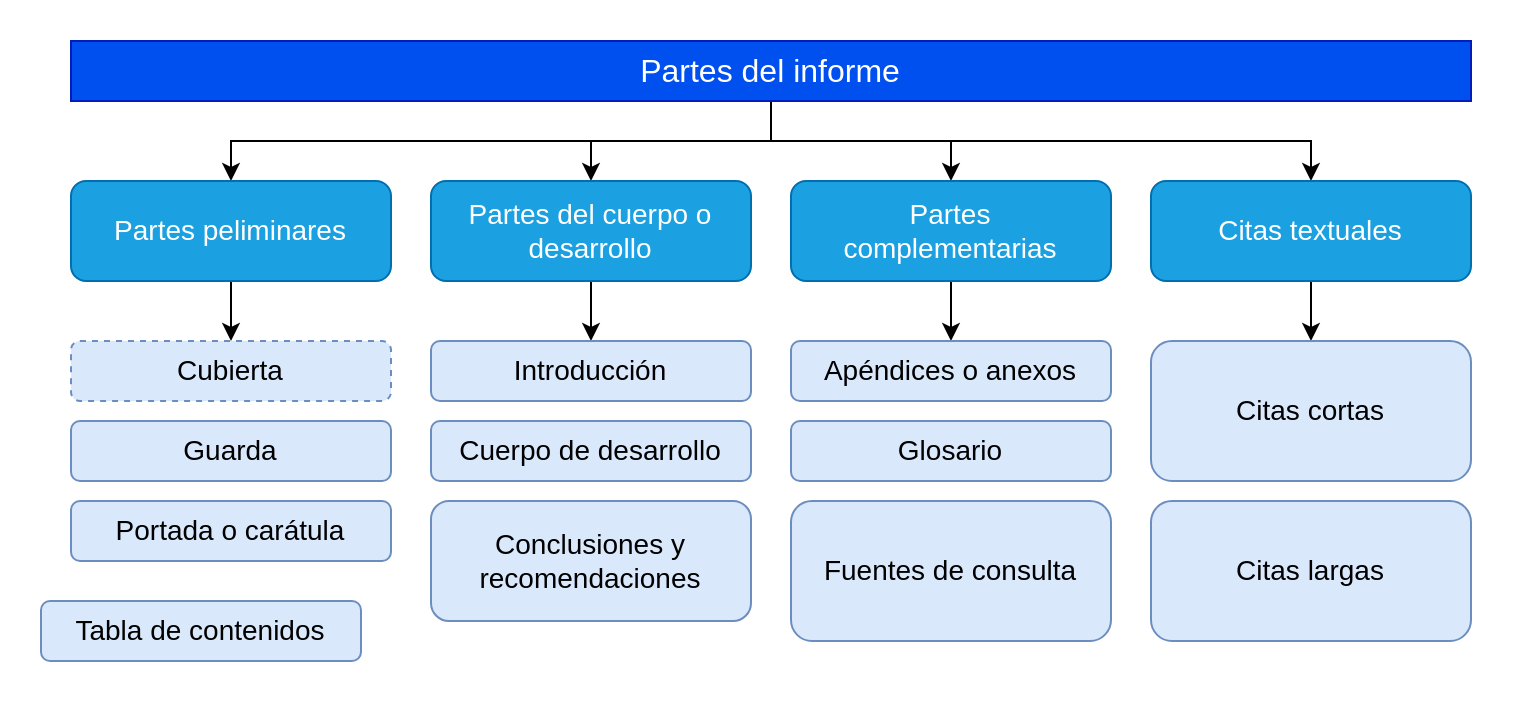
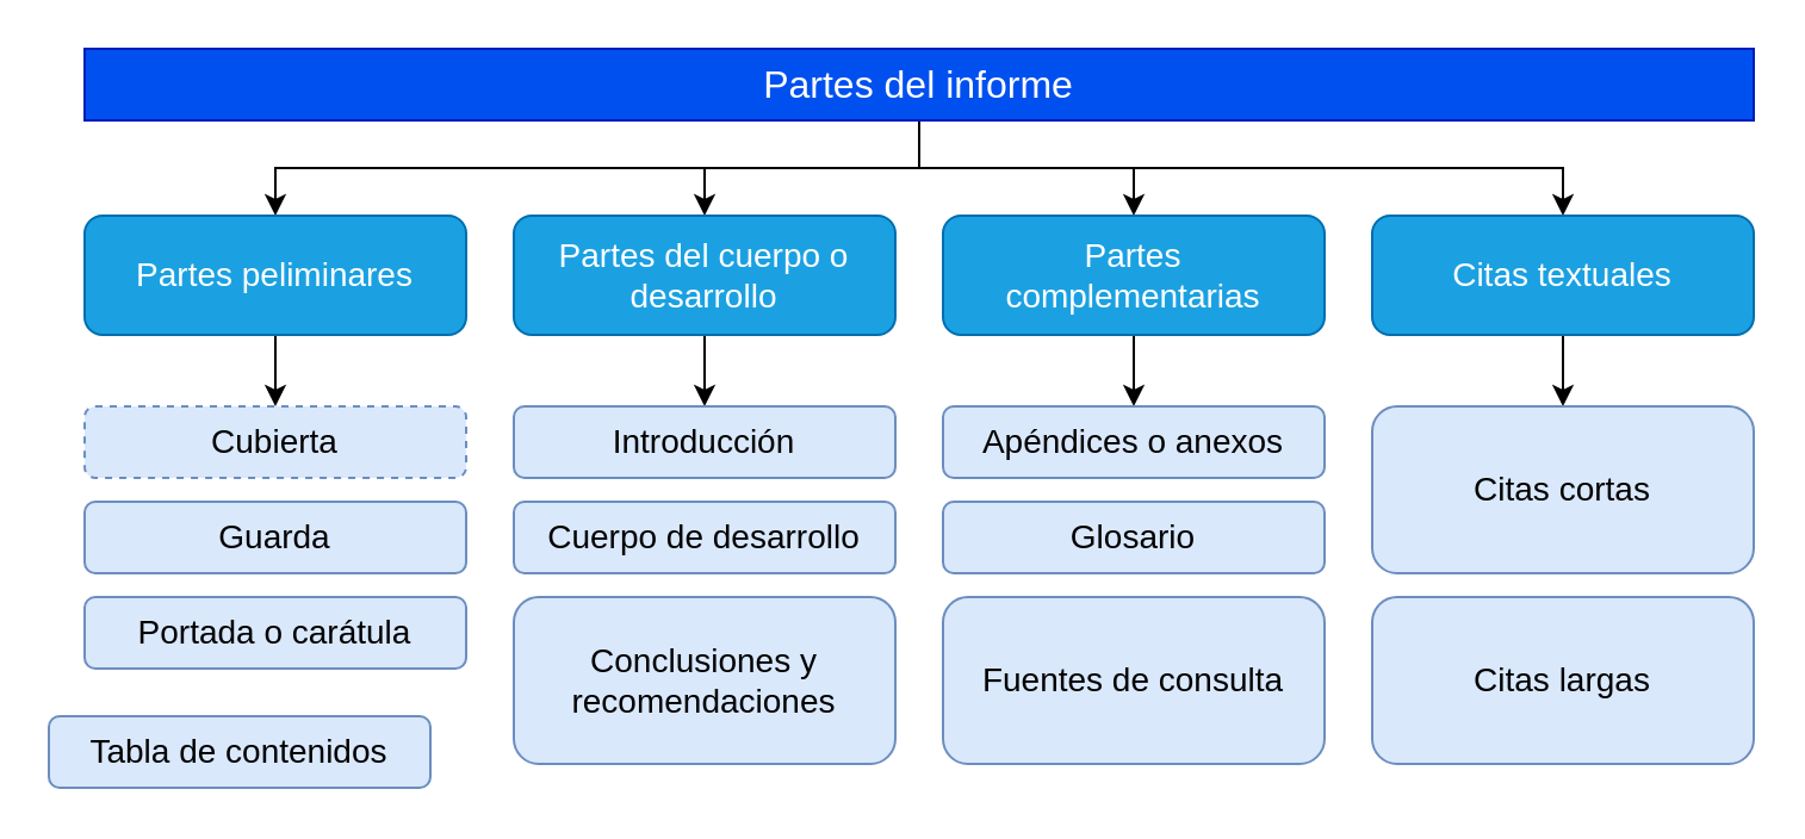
- <mxCell id="17" value="Conclusiones y recomendaciones" style="rounded=1;whiteSpace=wrap;html=1;fontSize=14;fillColor=#dae8fc;strokeColor=#6c8ebf;" vertex="1" parent="1"><mxGeometry x="215" y="250" width="160" height="60" as="geometry" /></mxCell>
+ <mxCell id="17" value="Conclusiones y recomendaciones" style="rounded=1;whiteSpace=wrap;html=1;fontSize=14;fillColor=#dae8fc;strokeColor=#6c8ebf;" vertex="1" parent="1"><mxGeometry x="215" y="250" width="160" height="70" as="geometry" /></mxCell>
